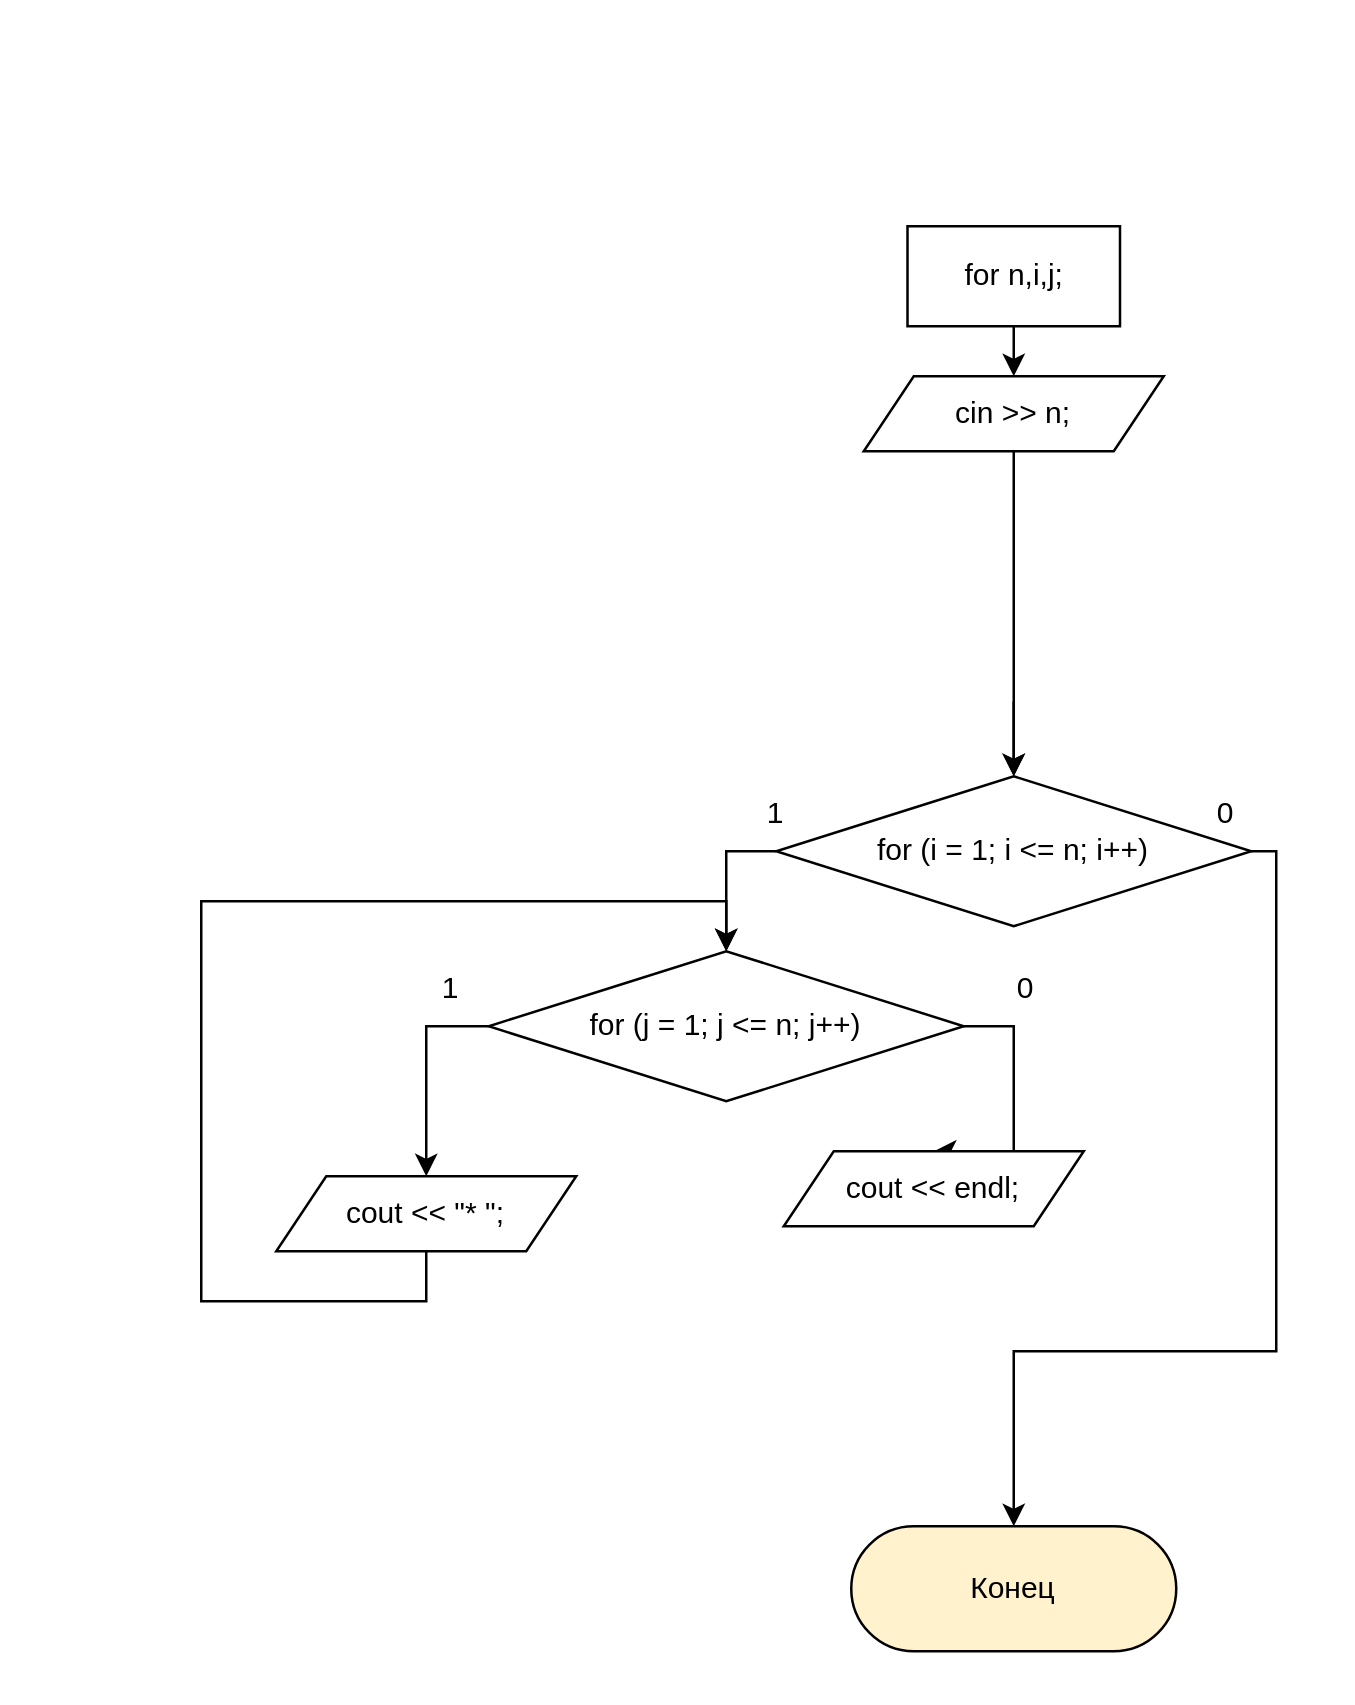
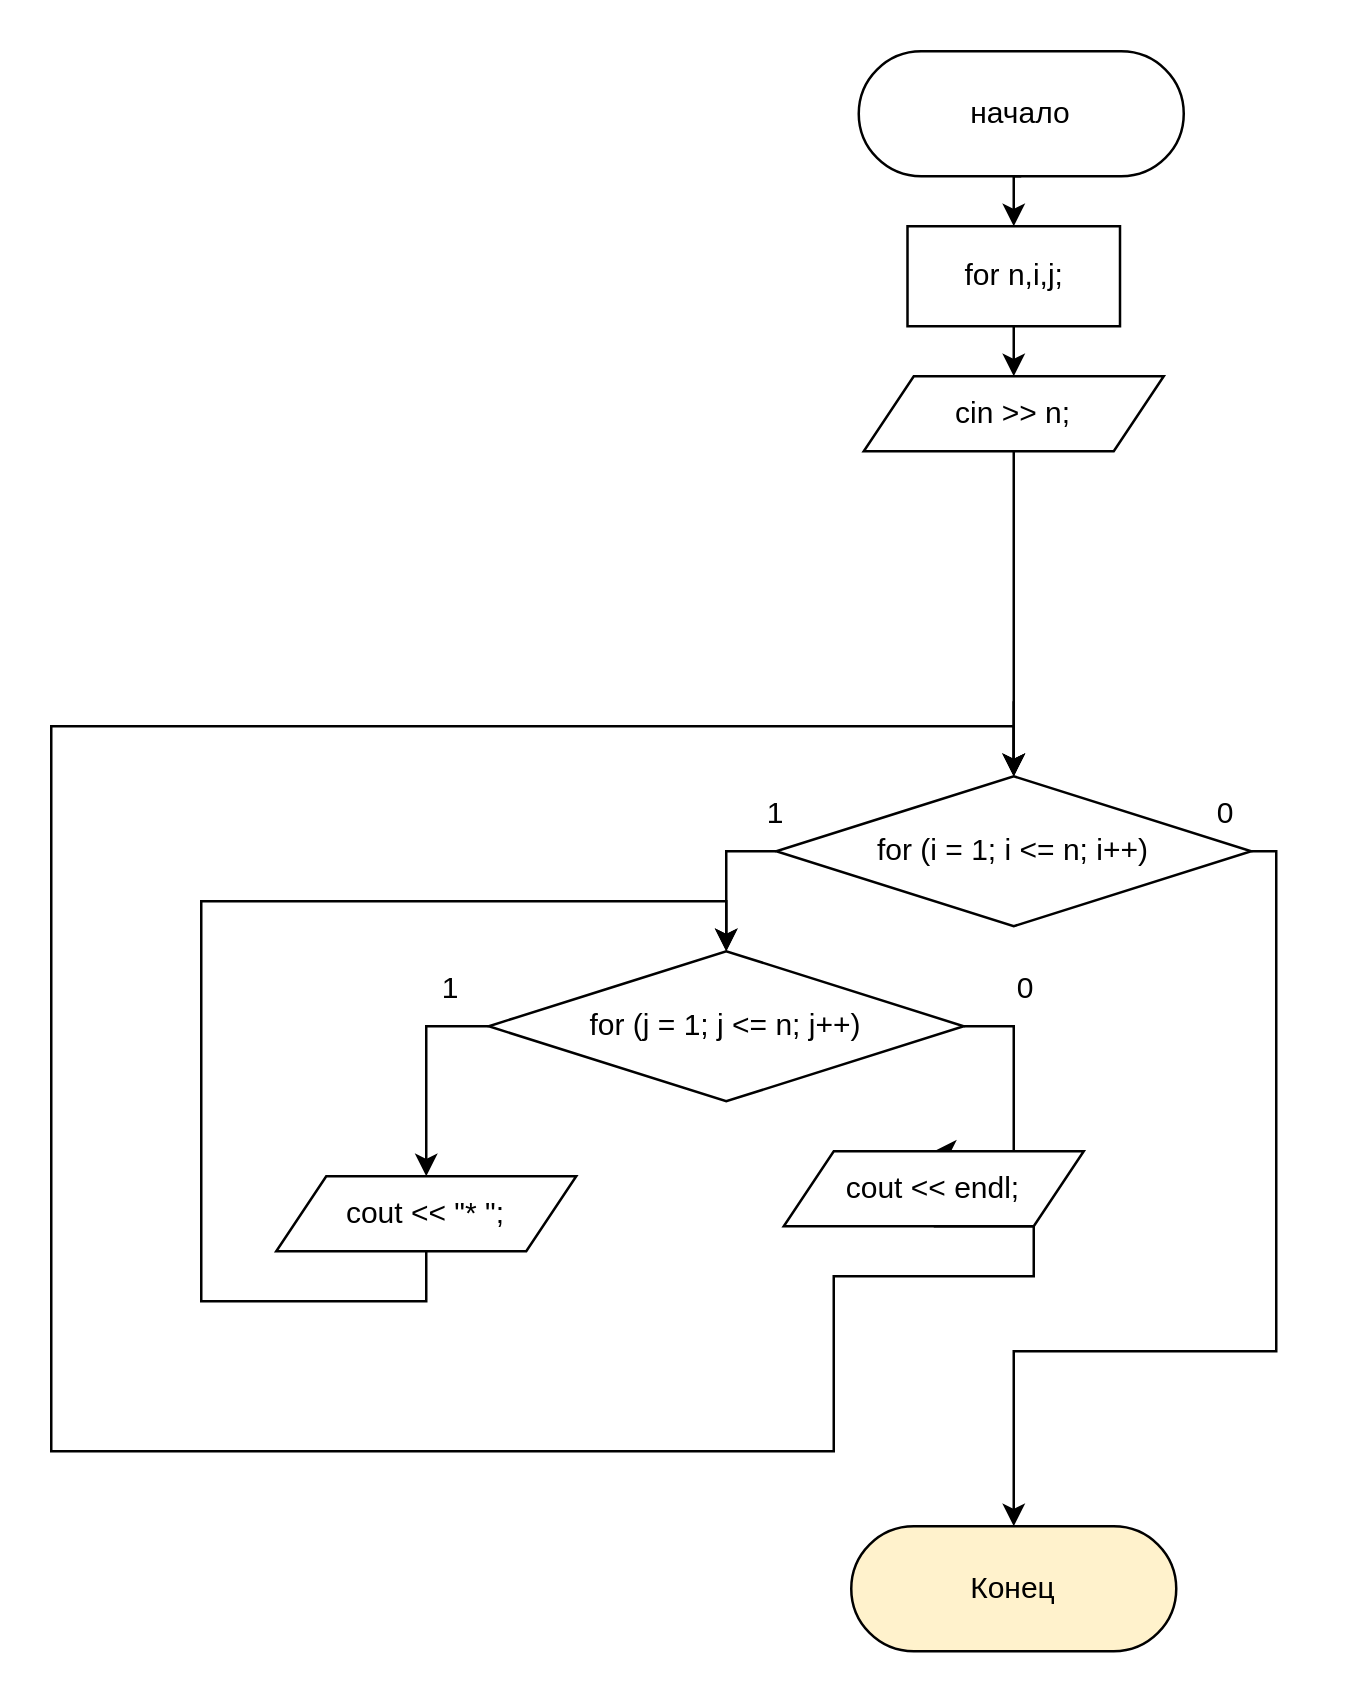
+ <mxCell id="3" value="начало" style="rounded=1;whiteSpace=wrap;html=1;arcSize=50;" parent="1" vertex="1"><mxGeometry x="343" width="130" height="50" as="geometry" y="20" /></mxCell>
+ <mxCell id="2" style="edgeStyle=orthogonalEdgeStyle;rounded=0;orthogonalLoop=1;jettySize=auto;html=1;exitX=0.5;exitY=1;exitDx=0;exitDy=0;entryX=0.5;entryY=0;entryDx=0;entryDy=0;" parent="1" source="3" target="5" edge="1"><mxGeometry relative="1" as="geometry" /></mxCell>
+ <mxCell id="21" style="edgeStyle=orthogonalEdgeStyle;rounded=0;orthogonalLoop=1;jettySize=auto;html=1;exitX=0.5;exitY=1;exitDx=0;exitDy=0;entryX=0.5;entryY=0;entryDx=0;entryDy=0;" edge="1" parent="1" source="22" target="8"><mxGeometry relative="1" as="geometry"><mxPoint x="20" y="320" as="targetPoint" /><Array as="points"><mxPoint x="413" y="510" /><mxPoint x="333" y="510" /><mxPoint x="333" y="580" /><mxPoint x="20" y="580" /><mxPoint x="20" y="290" /><mxPoint x="405" y="290" /></Array></mxGeometry></mxCell>
